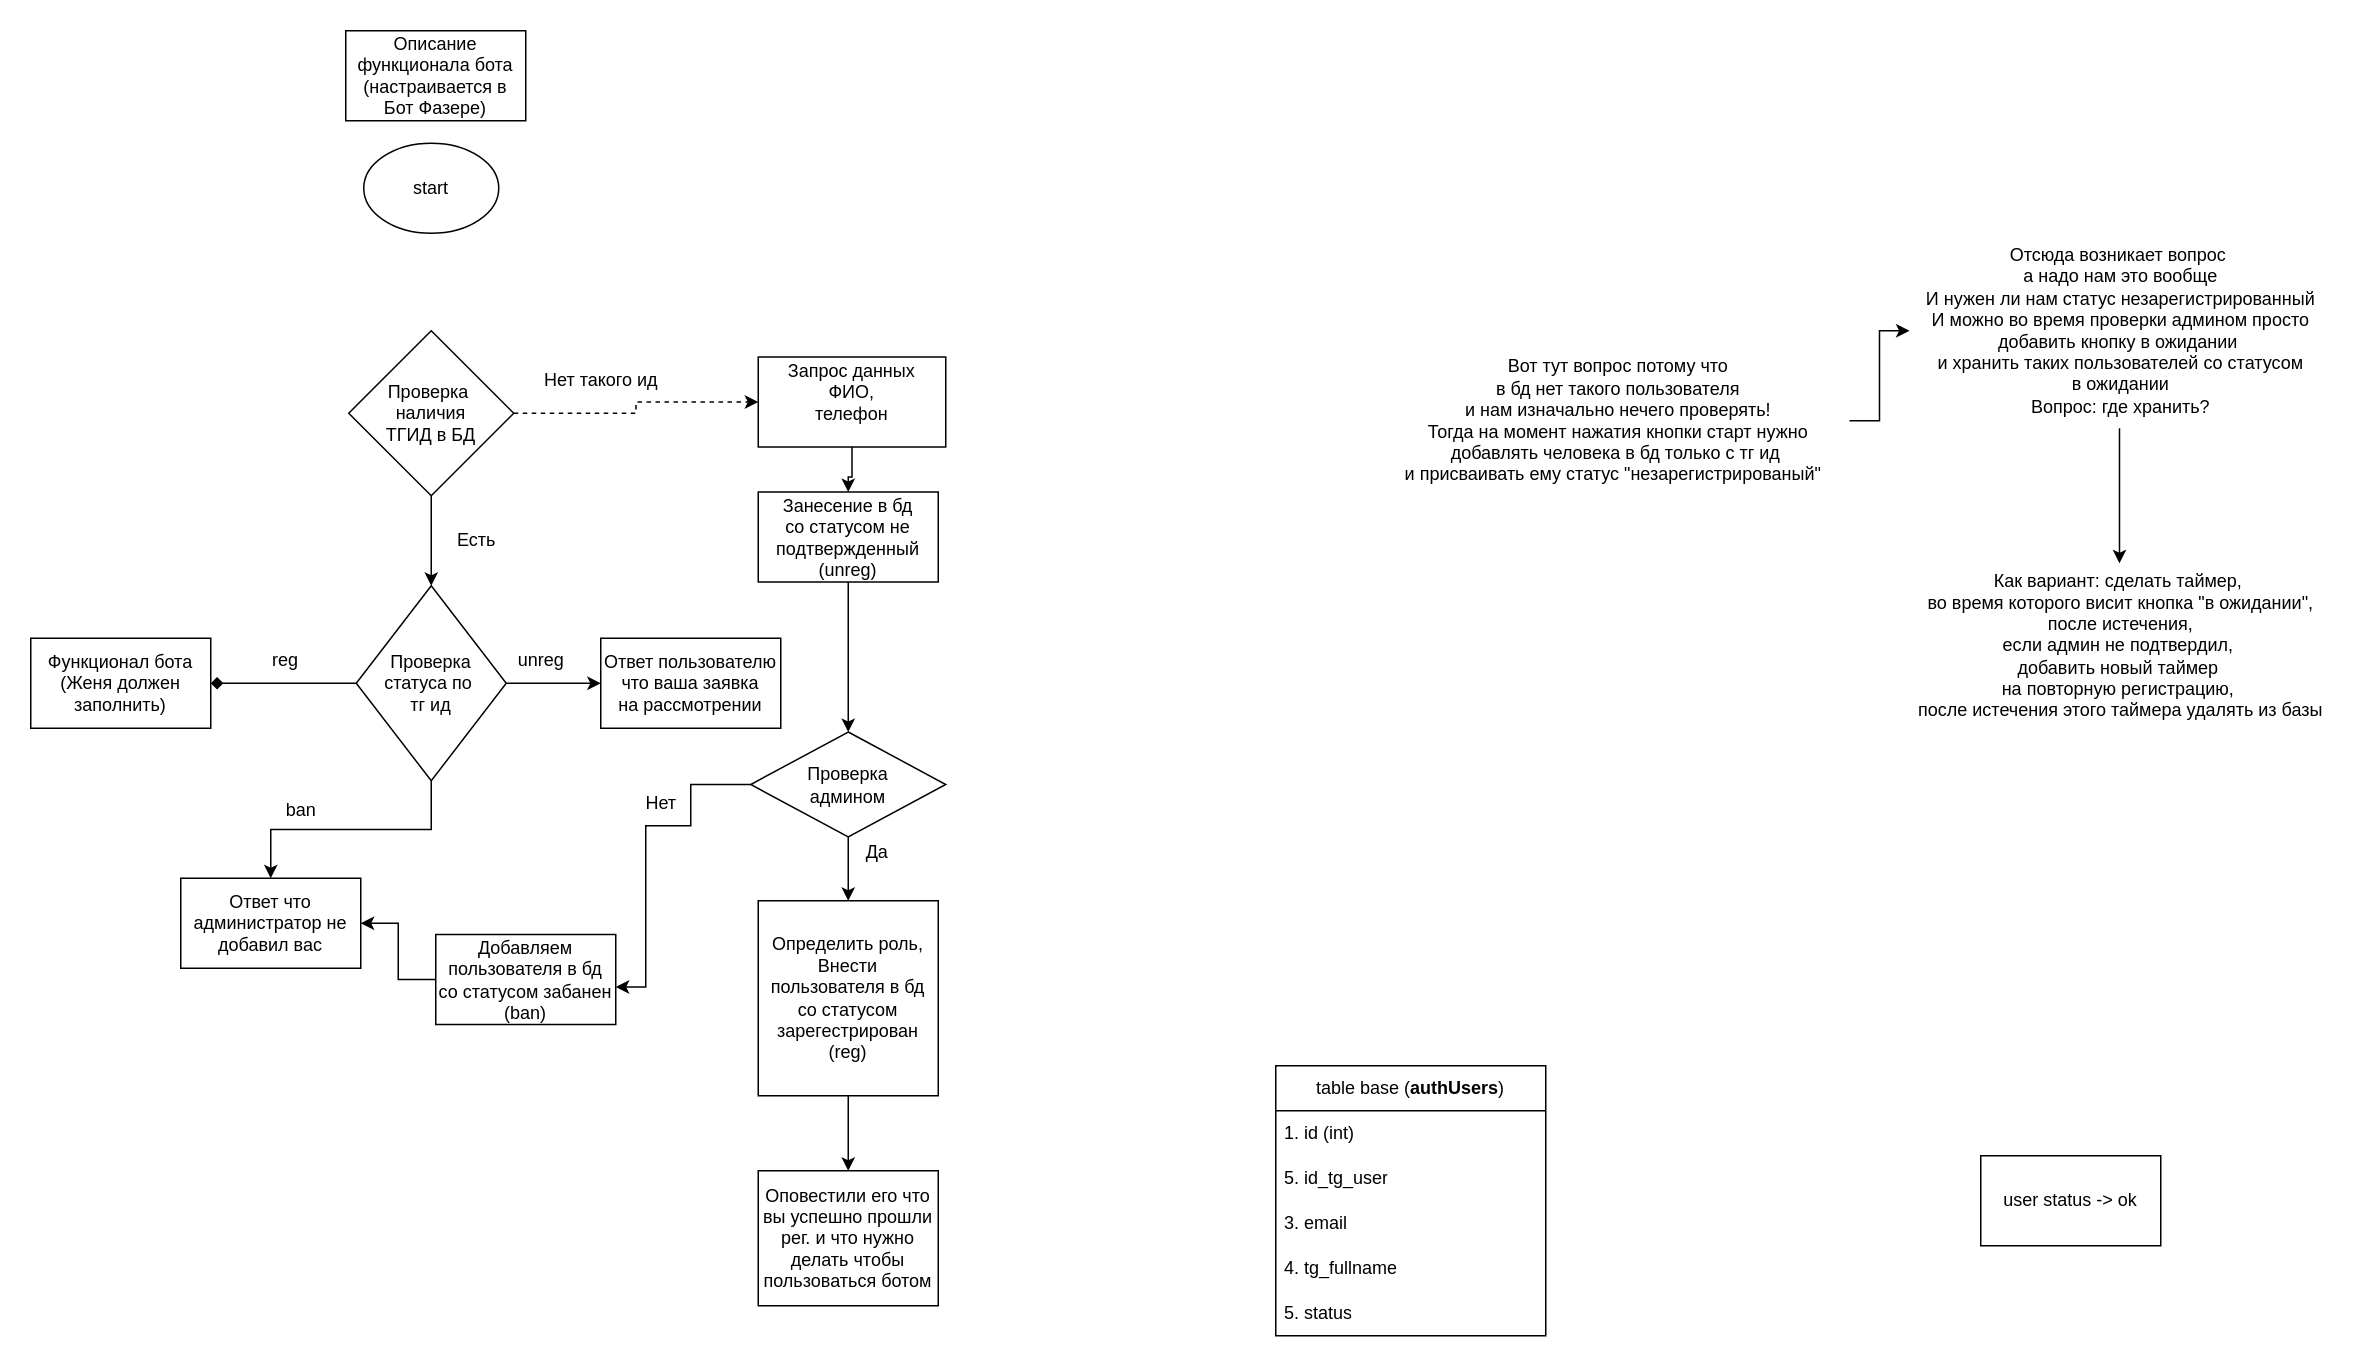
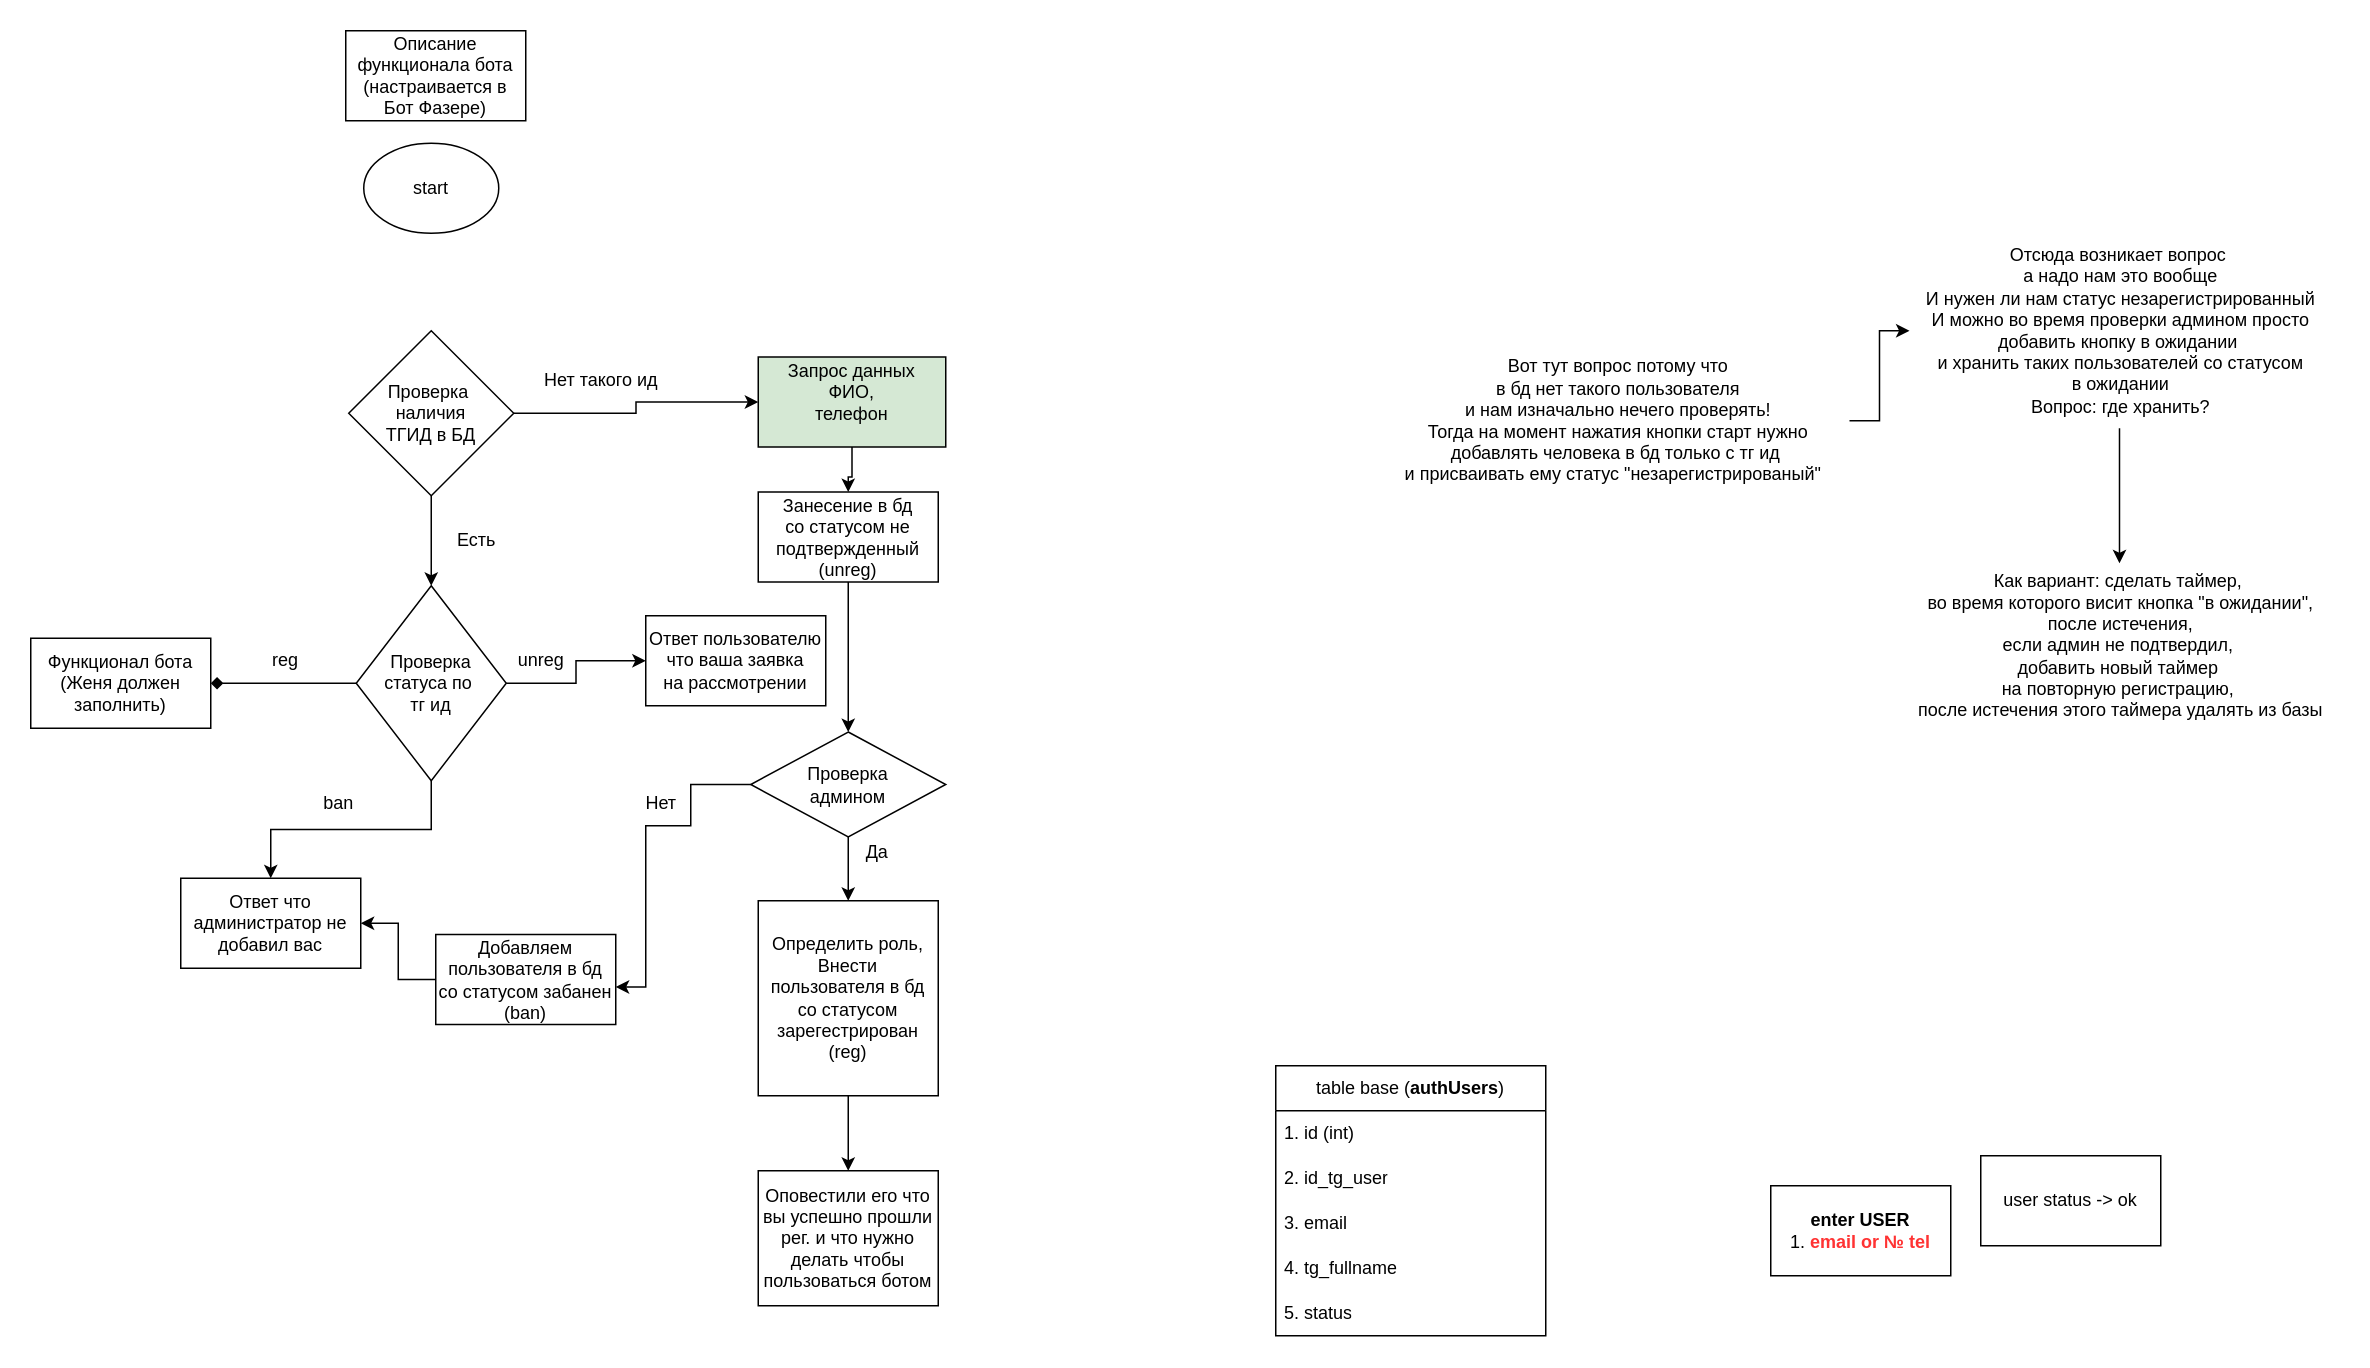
- <mxCell id="20" value="&lt;div&gt;Запрос данных&lt;/div&gt;&lt;div&gt;ФИО,&lt;/div&gt;&lt;div&gt;телефон&lt;/div&gt;&lt;div&gt;&lt;br&gt;&lt;/div&gt;" style="whiteSpace=wrap;html=1;" parent="1" vertex="1"><mxGeometry x="505" y="237.5" width="125" height="60" as="geometry" /></mxCell>
+ <mxCell id="20" value="&lt;div&gt;Запрос данных&lt;/div&gt;&lt;div&gt;ФИО,&lt;/div&gt;&lt;div&gt;телефон&lt;/div&gt;&lt;div&gt;&lt;br&gt;&lt;/div&gt;" style="whiteSpace=wrap;html=1;fillColor=#d5e8d4;" parent="1" vertex="1"><mxGeometry x="505" y="237.5" width="125" height="60" as="geometry" /></mxCell>
- <mxCell id="39" value="" style="edgeStyle=orthogonalEdgeStyle;rounded=0;orthogonalLoop=1;jettySize=auto;html=1;dashed=1;" parent="1" source="40" target="20" edge="1"><mxGeometry relative="1" as="geometry"><mxPoint x="422" y="275" as="targetPoint" /></mxGeometry></mxCell>
+ <mxCell id="39" value="" style="edgeStyle=orthogonalEdgeStyle;rounded=0;orthogonalLoop=1;jettySize=auto;html=1;" parent="1" source="40" target="20" edge="1"><mxGeometry relative="1" as="geometry"><mxPoint x="422" y="275" as="targetPoint" /></mxGeometry></mxCell>
- <mxCell id="45" value="&lt;div&gt;Ответ пользователю&lt;/div&gt;&lt;div&gt;что ваша заявка&lt;/div&gt;&lt;div&gt;на рассмотрении &lt;br&gt;&lt;/div&gt;" style="whiteSpace=wrap;html=1;" parent="1" vertex="1"><mxGeometry x="400" y="425" width="120" height="60" as="geometry" /></mxCell>
+ <mxCell id="45" value="&lt;div&gt;Ответ пользователю&lt;/div&gt;&lt;div&gt;что ваша заявка&lt;/div&gt;&lt;div&gt;на рассмотрении &lt;br&gt;&lt;/div&gt;" style="whiteSpace=wrap;html=1;" parent="1" vertex="1"><mxGeometry x="430" y="410" width="120" height="60" as="geometry" /></mxCell>
- <mxCell id="26" value="ban" style="text;html=1;align=center;verticalAlign=middle;resizable=0;points=[];autosize=1;strokeColor=none;fillColor=none;" parent="1" vertex="1"><mxGeometry x="180" y="525" width="40" height="30" as="geometry" /></mxCell>
+ <mxCell id="26" value="ban" style="text;html=1;align=center;verticalAlign=middle;resizable=0;points=[];autosize=1;strokeColor=none;fillColor=none;" parent="1" vertex="1"><mxGeometry x="205" y="520" width="40" height="30" as="geometry" /></mxCell>
- <mxCell id="8" value="5. id_tg_user" style="text;strokeColor=none;fillColor=none;align=left;verticalAlign=middle;spacingLeft=4;spacingRight=4;overflow=hidden;points=[[0,0.5],[1,0.5]];portConstraint=eastwest;rotatable=0;whiteSpace=wrap;html=1;" parent="6" vertex="1"><mxGeometry y="60" width="180" height="30" as="geometry" /></mxCell>
+ <mxCell id="8" value="2. id_tg_user" style="text;strokeColor=none;fillColor=none;align=left;verticalAlign=middle;spacingLeft=4;spacingRight=4;overflow=hidden;points=[[0,0.5],[1,0.5]];portConstraint=eastwest;rotatable=0;whiteSpace=wrap;html=1;" parent="6" vertex="1"><mxGeometry y="60" width="180" height="30" as="geometry" /></mxCell>
+ <mxCell id="3" value="&lt;b&gt;enter USER&lt;/b&gt;&lt;br&gt;1. &lt;font color=&quot;#ff3333&quot;&gt;&lt;b&gt;email or № tel&lt;/b&gt;&lt;/font&gt;" style="whiteSpace=wrap;html=1;" parent="1" vertex="1"><mxGeometry x="1180" y="790" width="120" height="60" as="geometry" /></mxCell>
